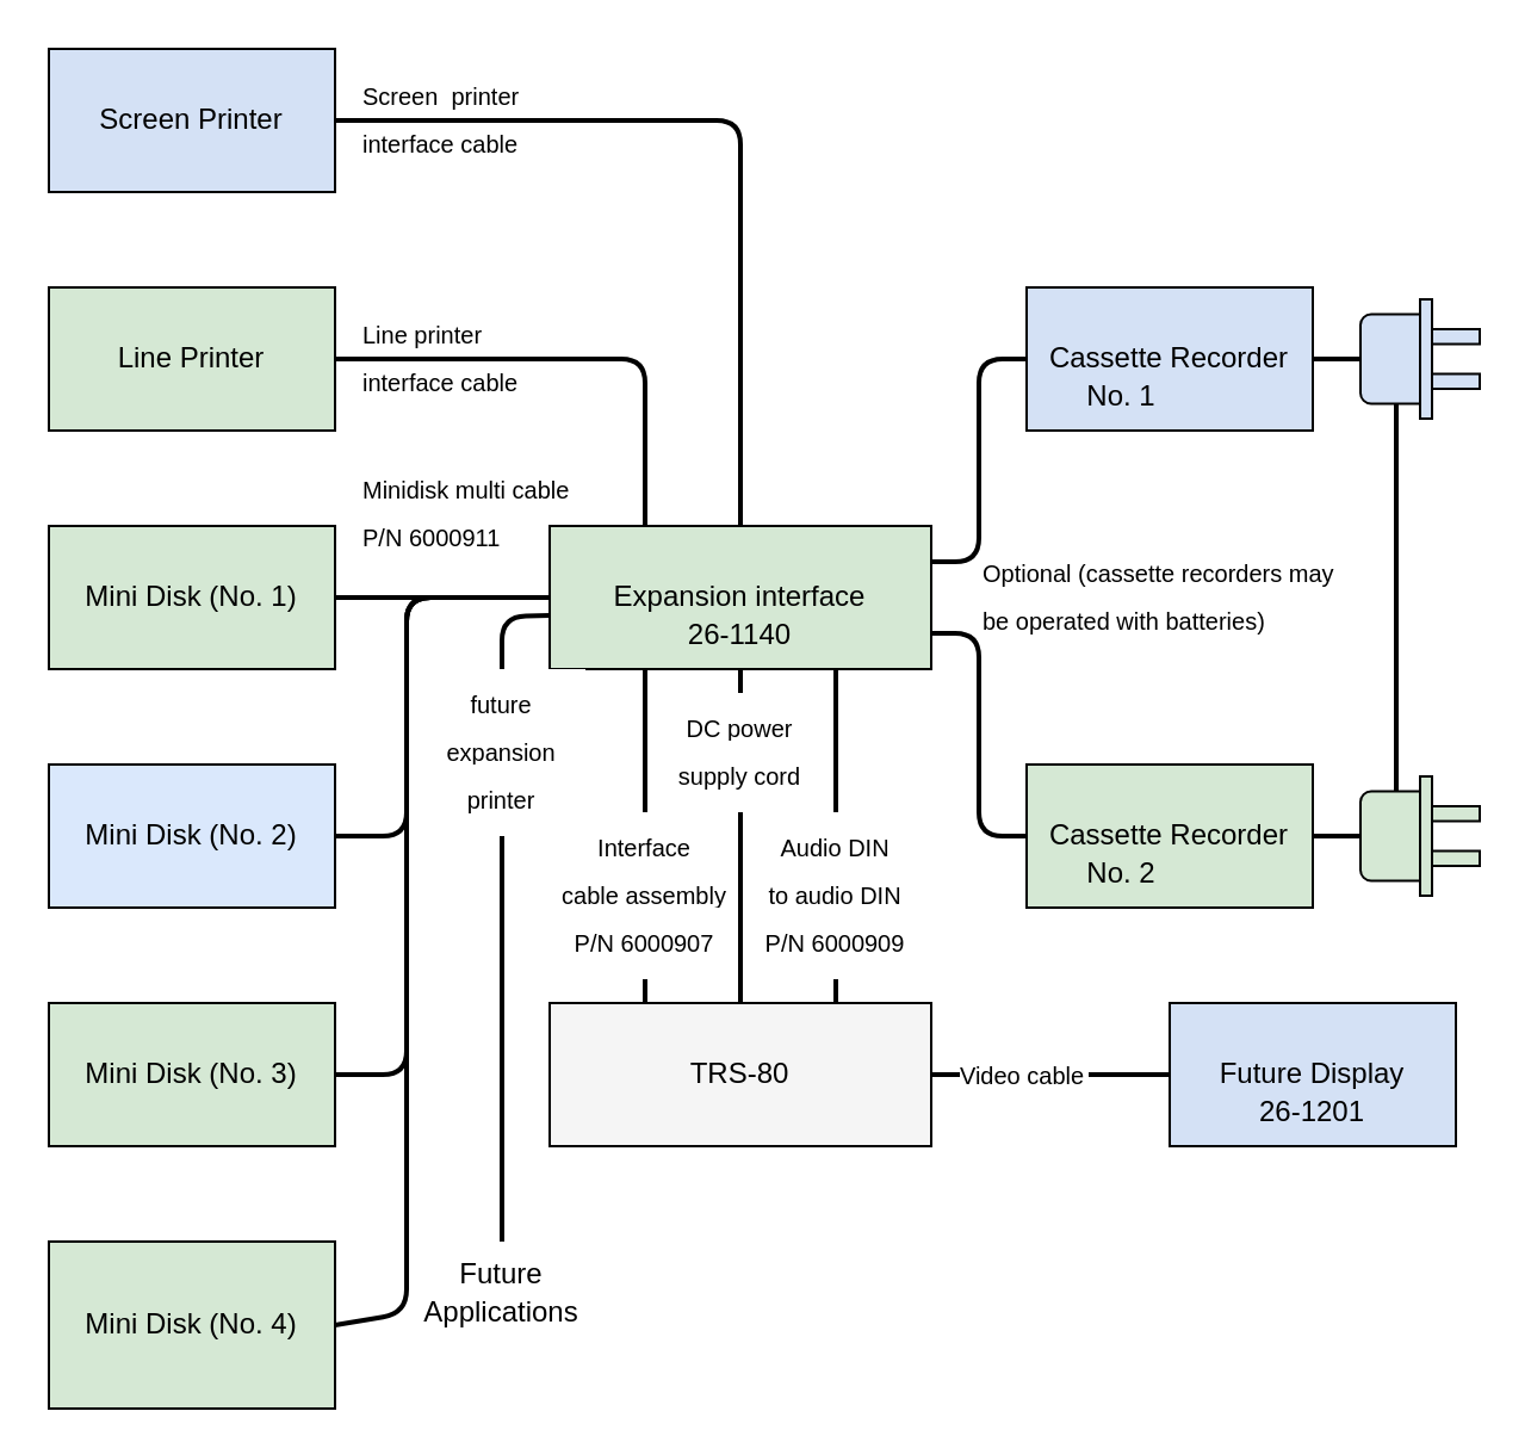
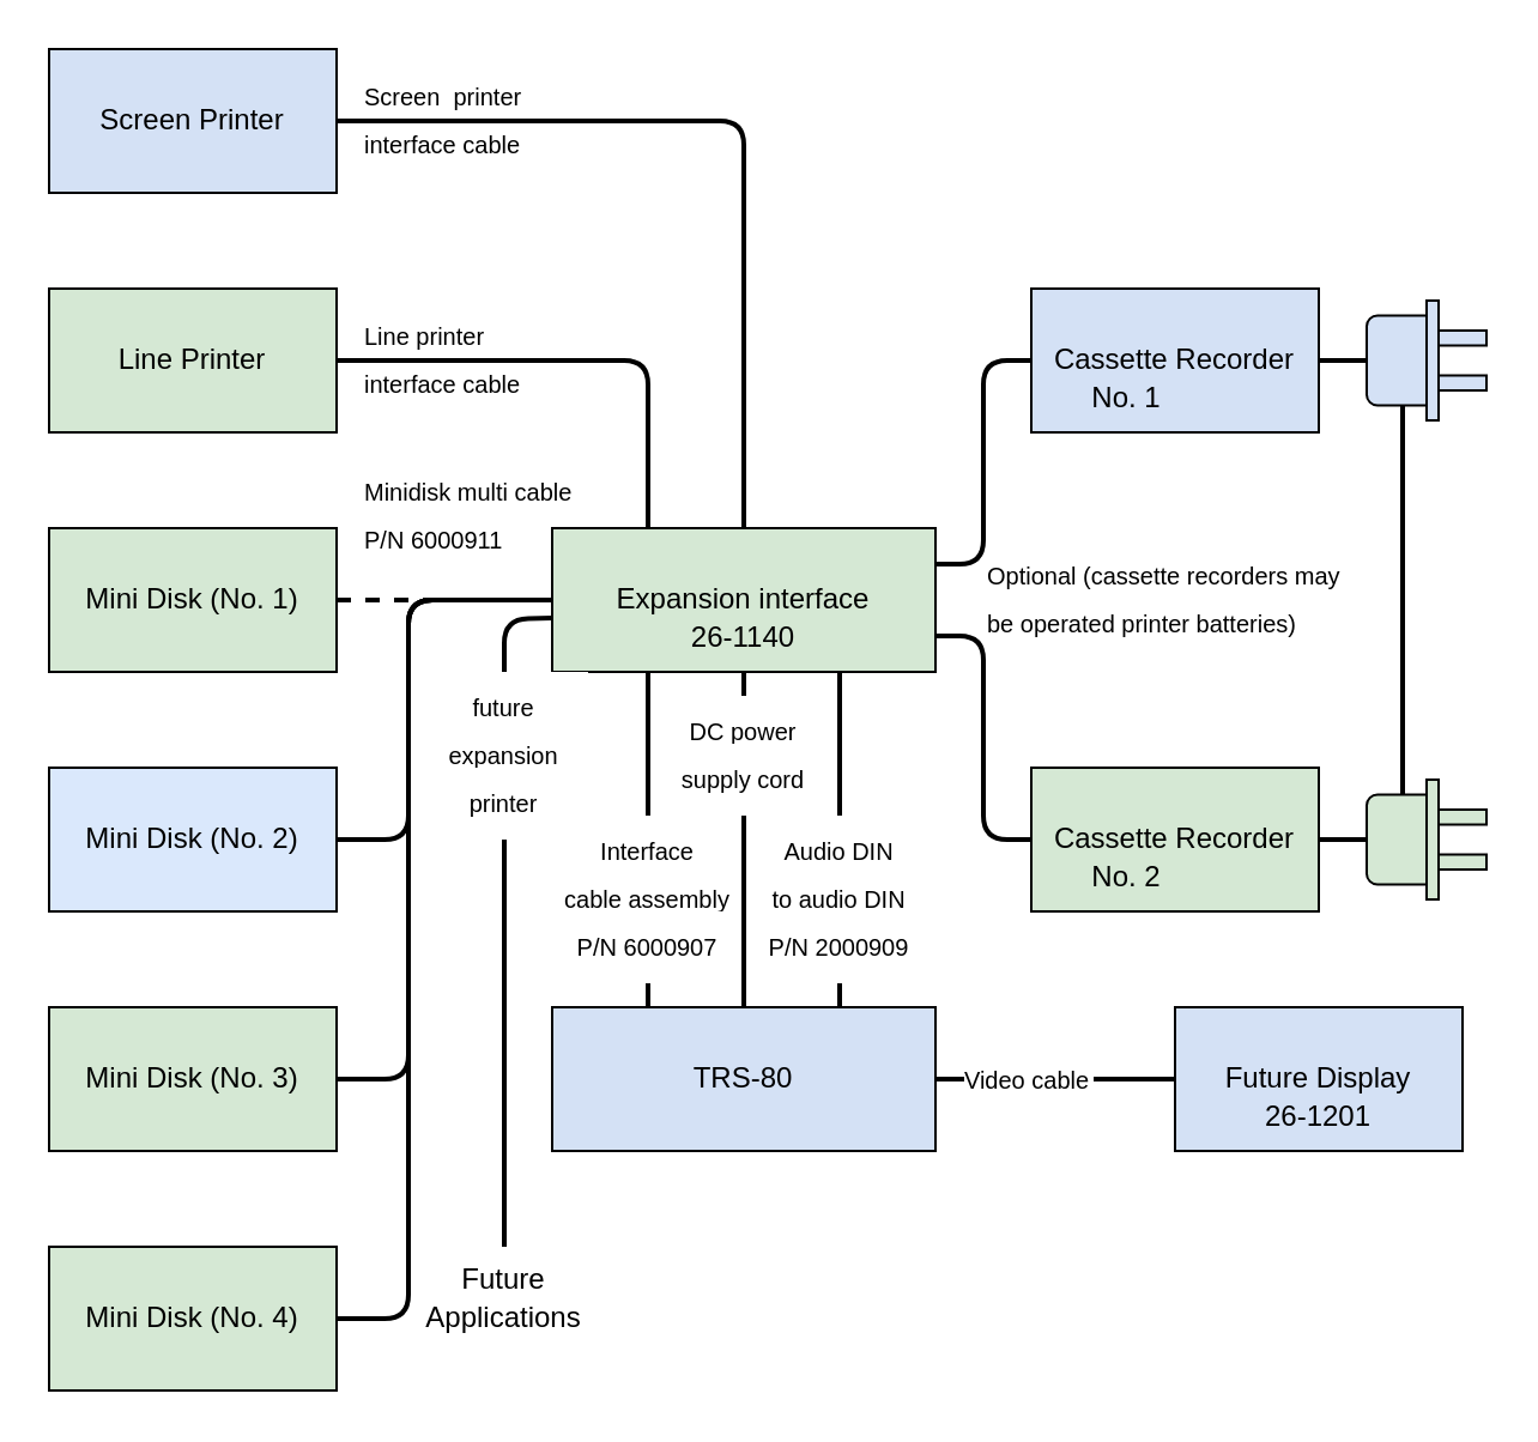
- <mxCell id="41" value="" style="endArrow=none;startArrow=none;html=1;strokeWidth=2;exitX=0;exitY=0;exitDx=0;exitDy=0;entryX=1;entryY=0.5;entryDx=0;entryDy=0;rounded=1;endFill=0;startFill=0;" edge="1" parent="1" source="54" target="25"><mxGeometry width="50" height="50" relative="1" as="geometry"><mxPoint x="270" y="230" as="sourcePoint" /><mxPoint x="180" y="160" as="targetPoint" /></mxGeometry></mxCell>
+ <mxCell id="41" value="" style="endArrow=none;startArrow=none;html=1;strokeWidth=2;exitX=0;exitY=0;exitDx=0;exitDy=0;entryX=1;entryY=0.5;entryDx=0;entryDy=0;rounded=1;endFill=0;startFill=0;dashed=1;" edge="1" parent="1" source="54" target="25"><mxGeometry width="50" height="50" relative="1" as="geometry"><mxPoint x="270" y="230" as="sourcePoint" /><mxPoint x="180" y="160" as="targetPoint" /></mxGeometry></mxCell>
- <mxCell id="38" value="be operated with batteries)" style="text;strokeColor=none;fillColor=none;align=left;verticalAlign=middle;rounded=0;fontSize=10;" vertex="1" parent="36"><mxGeometry y="20" width="200" height="30" as="geometry" /></mxCell>
+ <mxCell id="38" value="be operated printer batteries)" style="text;strokeColor=none;fillColor=none;align=left;verticalAlign=middle;rounded=0;fontSize=10;" vertex="1" parent="36"><mxGeometry y="20" width="200" height="30" as="geometry" /></mxCell>
- <mxCell id="68" value="P/N 6000909" style="text;strokeColor=none;fillColor=default;align=center;verticalAlign=middle;rounded=0;fontSize=10;" vertex="1" parent="65"><mxGeometry y="40" width="70" height="30" as="geometry" /></mxCell>
+ <mxCell id="68" value="P/N 2000909" style="text;strokeColor=none;fillColor=default;align=center;verticalAlign=middle;rounded=0;fontSize=10;" vertex="1" parent="65"><mxGeometry y="40" width="70" height="30" as="geometry" /></mxCell>
- <mxCell id="8" value="TRS-80" style="rounded=0;whiteSpace=wrap;html=1;fillColor=#f5f5f5;" vertex="1" parent="1"><mxGeometry x="230" y="420" width="160" height="60" as="geometry" /></mxCell>
+ <mxCell id="8" value="TRS-80" style="rounded=0;whiteSpace=wrap;html=1;fillColor=#D4E1F5;" vertex="1" parent="1"><mxGeometry x="230" y="420" width="160" height="60" as="geometry" /></mxCell>
- <mxCell id="29" value="Mini Disk (No. 4)" style="rounded=0;whiteSpace=wrap;html=1;fillColor=#D5E8D4;" vertex="1" parent="1"><mxGeometry x="20" y="520" width="120" height="70" as="geometry" /></mxCell>
+ <mxCell id="29" value="Mini Disk (No. 4)" style="rounded=0;whiteSpace=wrap;html=1;fillColor=#D5E8D4;" vertex="1" parent="1"><mxGeometry x="20" y="520" width="120" height="60" as="geometry" /></mxCell>
